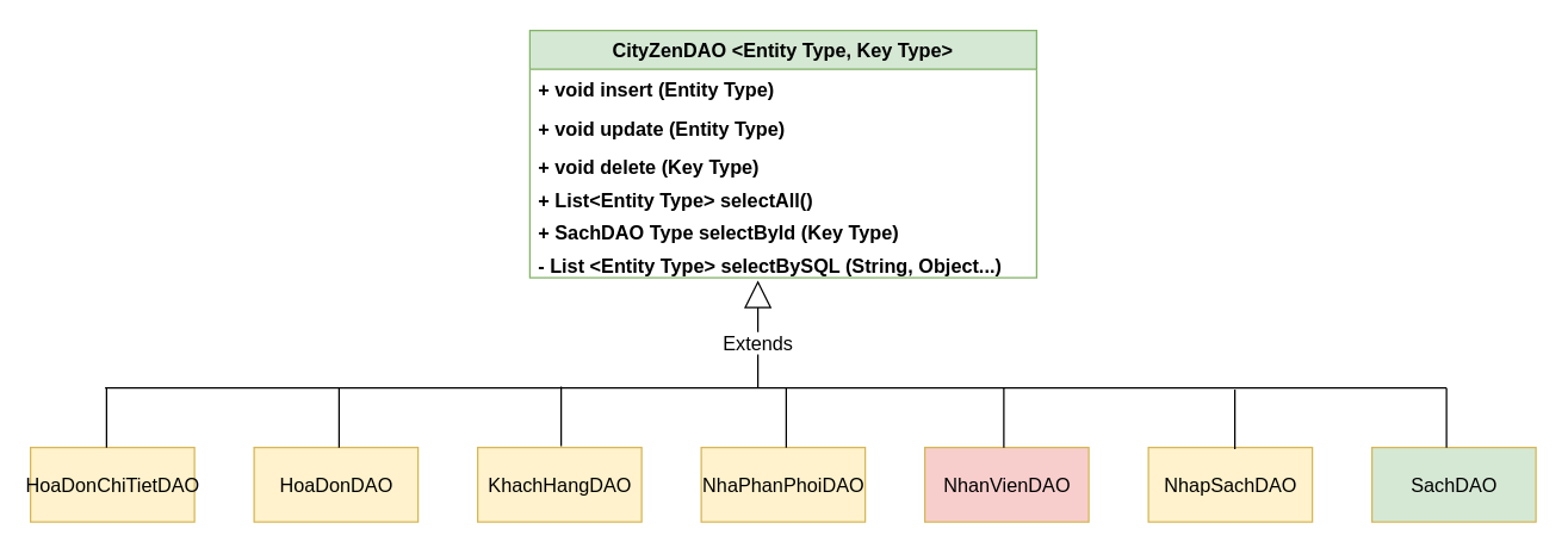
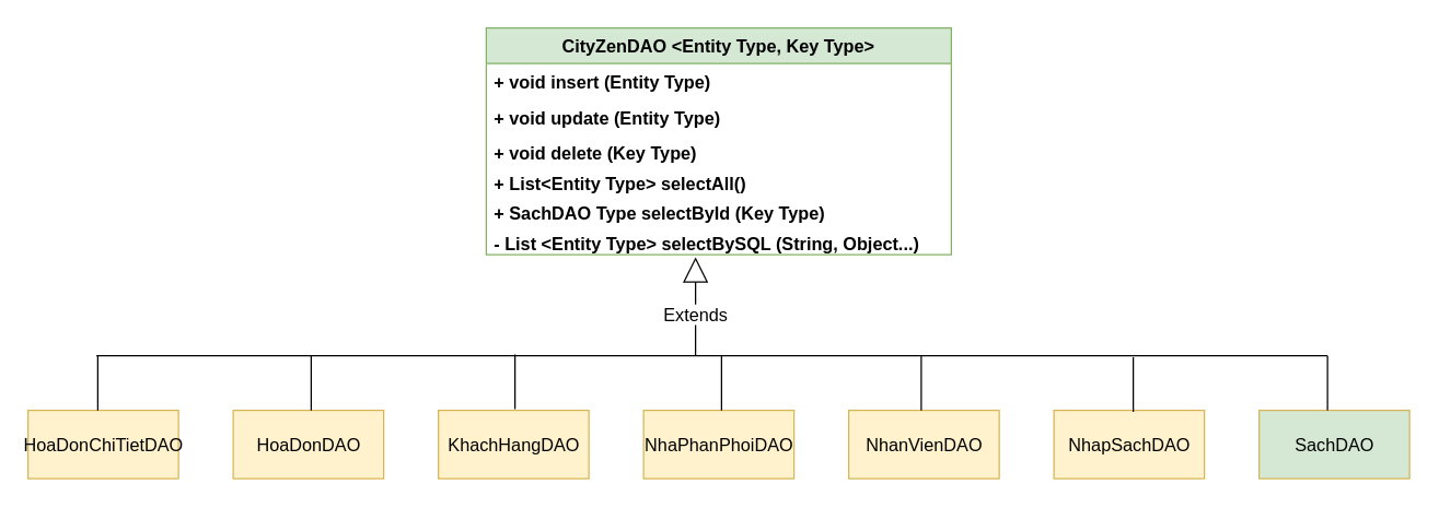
- <mxCell id="14" value="NhanVienDAO" style="html=1;fontSize=13;fillColor=#f8cecc;strokeColor=#d6b656;" vertex="1" parent="1"><mxGeometry x="620" y="300" width="110" height="50" as="geometry" /></mxCell>
+ <mxCell id="14" value="NhanVienDAO" style="html=1;fontSize=13;fillColor=#fff2cc;strokeColor=#d6b656;" vertex="1" parent="1"><mxGeometry x="620" y="300" width="110" height="50" as="geometry" /></mxCell>
